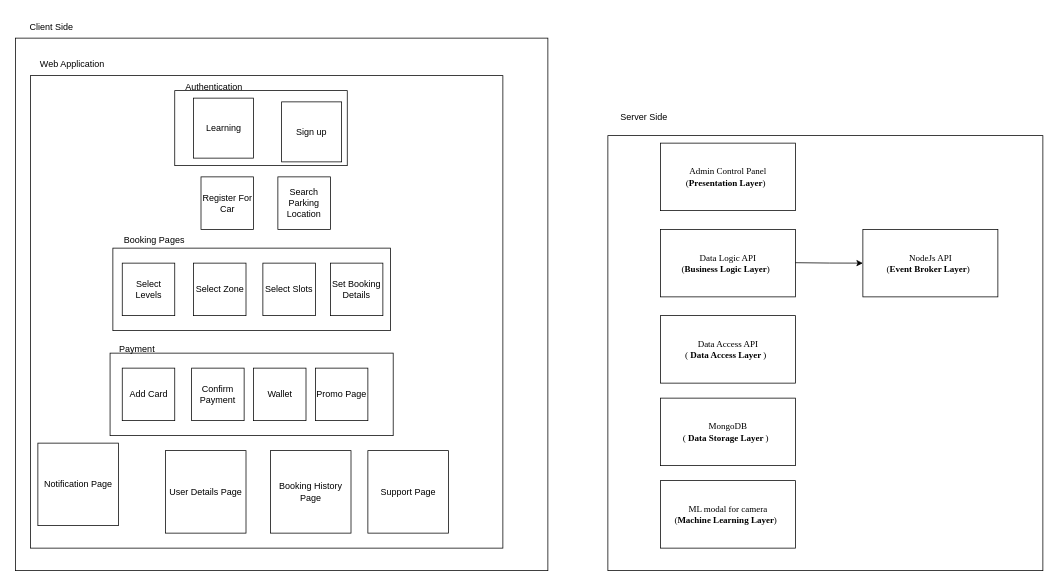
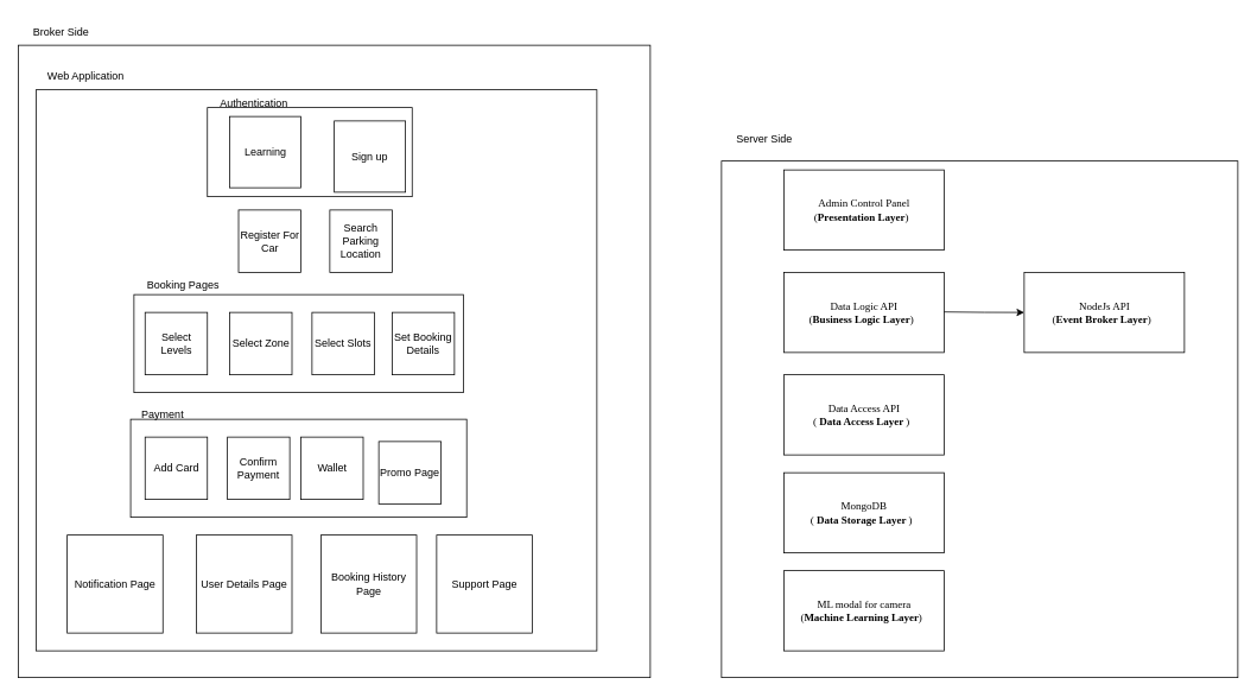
- <mxCell id="7" value="Client Side&amp;nbsp;" style="text;html=1;align=center;verticalAlign=middle;whiteSpace=wrap;rounded=0;" vertex="1" parent="1"><mxGeometry x="20" width="100" height="30" as="geometry" y="20" /></mxCell>
+ <mxCell id="7" value="Broker Side&amp;nbsp;" style="text;html=1;align=center;verticalAlign=middle;whiteSpace=wrap;rounded=0;" vertex="1" parent="1"><mxGeometry x="20" width="100" height="30" as="geometry" y="20" /></mxCell>
- <mxCell id="28" value="Promo Page" style="whiteSpace=wrap;html=1;aspect=fixed;" vertex="1" parent="1"><mxGeometry x="420" y="490" width="70" height="70" as="geometry" /></mxCell>
+ <mxCell id="28" value="Promo Page" style="whiteSpace=wrap;html=1;aspect=fixed;" vertex="1" parent="1"><mxGeometry x="425" y="495" width="70" height="70" as="geometry" /></mxCell>
- <mxCell id="25" value="Notification Page" style="rounded=0;whiteSpace=wrap;html=1;" vertex="1" parent="1"><mxGeometry x="50" y="590" width="107.5" height="110" as="geometry" /></mxCell>
+ <mxCell id="25" value="Notification Page" style="rounded=0;whiteSpace=wrap;html=1;" vertex="1" parent="1"><mxGeometry x="75" y="600" width="107.5" height="110" as="geometry" /></mxCell>
